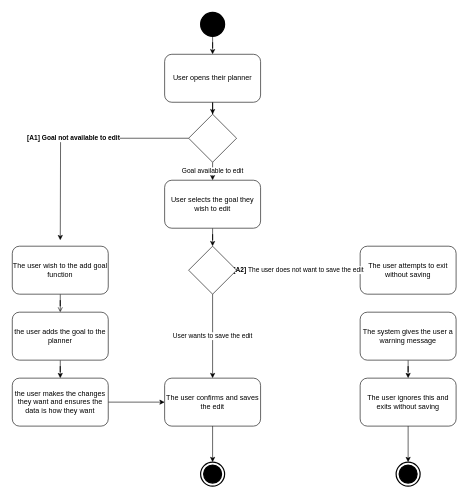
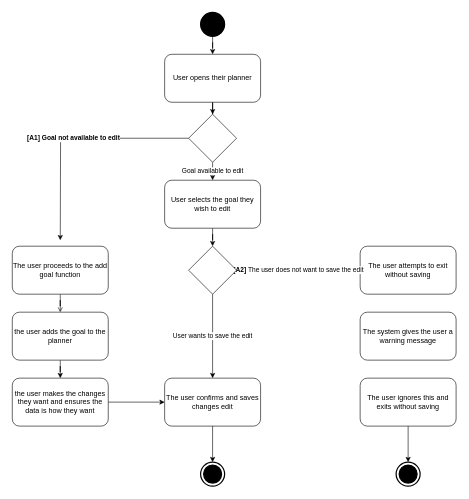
- <mxCell id="14" value="The user wish to the add goal function" style="shape=rect;html=1;rounded=1;whiteSpace=wrap;align=center;" vertex="1" parent="1"><mxGeometry x="20" y="410" width="160" height="80" as="geometry" /></mxCell>
+ <mxCell id="14" value="The user proceeds to the add goal function" style="shape=rect;html=1;rounded=1;whiteSpace=wrap;align=center;" vertex="1" parent="1"><mxGeometry x="20" y="410" width="160" height="80" as="geometry" /></mxCell>
- <mxCell id="10" style="edgeStyle=orthogonalEdgeStyle;rounded=0;orthogonalLoop=1;jettySize=auto;html=1;entryX=0.5;entryY=0;entryDx=0;entryDy=0;" edge="1" parent="1" source="11" target="5"><mxGeometry relative="1" as="geometry" /></mxCell>
- <mxCell id="3" value="The user confirms and saves the edit" style="shape=rect;html=1;rounded=1;whiteSpace=wrap;align=center;" vertex="1" parent="1"><mxGeometry x="274" y="630" width="160" height="80" as="geometry" /></mxCell>
+ <mxCell id="3" value="The user confirms and saves changes edit" style="shape=rect;html=1;rounded=1;whiteSpace=wrap;align=center;" vertex="1" parent="1"><mxGeometry x="274" y="630" width="160" height="80" as="geometry" /></mxCell>
